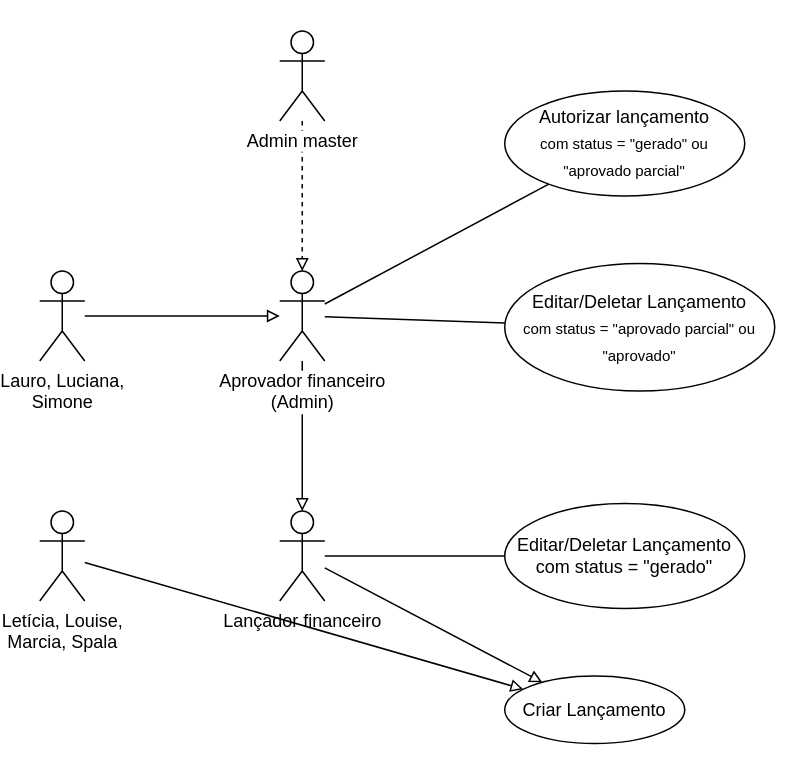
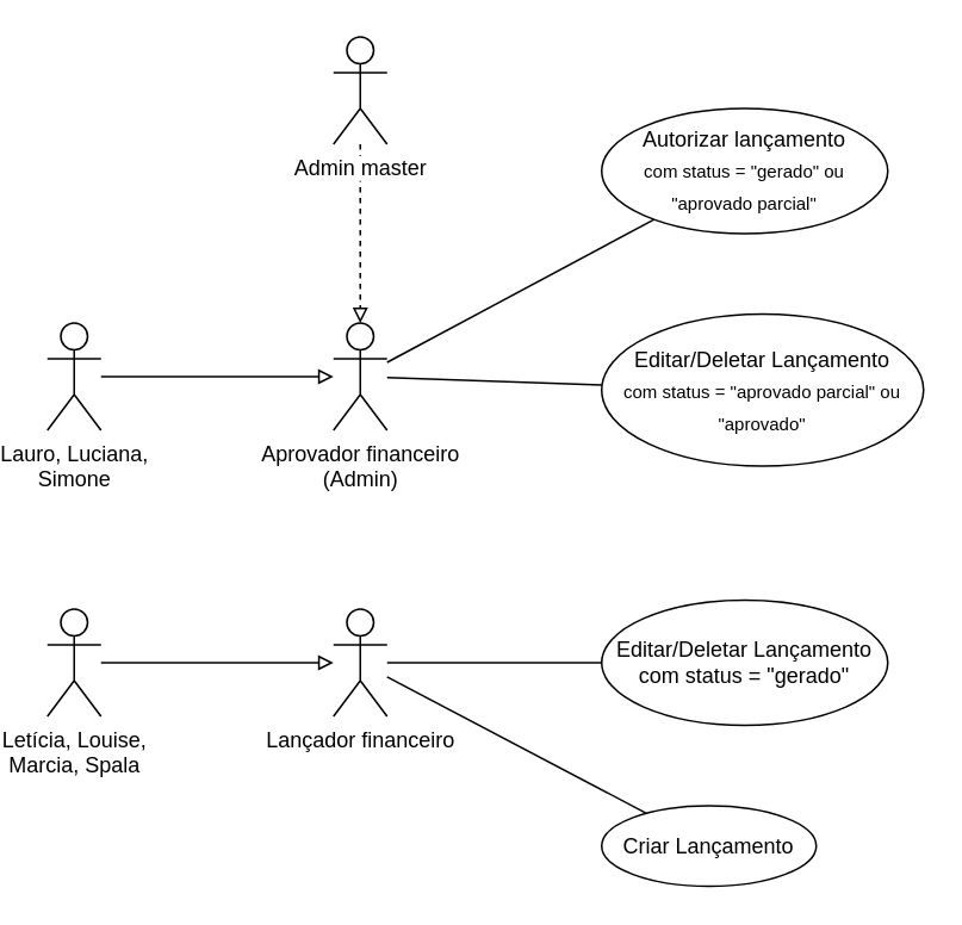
- <mxCell id="4" style="edgeStyle=none;html=1;endArrow=block;endFill=0;" parent="1" source="15" target="6" edge="1"><mxGeometry relative="1" as="geometry" /></mxCell>
- <mxCell id="7" style="edgeStyle=none;html=1;endArrow=block;endFill=0;" parent="1" source="8" target="12" edge="1"><mxGeometry relative="1" as="geometry" /></mxCell>
+ <mxCell id="7" style="edgeStyle=none;html=1;endArrow=block;endFill=0;" parent="1" source="8" target="6" edge="1"><mxGeometry relative="1" as="geometry" /></mxCell>
- <mxCell id="5" style="edgeStyle=none;html=1;endArrow=block;endFill=0;" parent="1" source="6" target="12" edge="1"><mxGeometry relative="1" as="geometry" /></mxCell>
+ <mxCell id="5" style="edgeStyle=none;html=1;endArrow=none;endFill=0;" parent="1" source="6" target="12" edge="1"><mxGeometry relative="1" as="geometry" /></mxCell>
